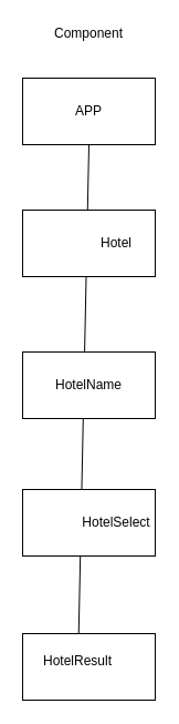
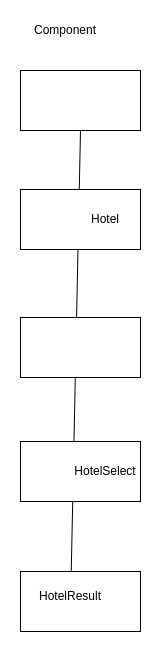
- <mxCell id="7" value="Component" style="text;html=1;strokeColor=none;fillColor=none;align=center;verticalAlign=middle;whiteSpace=wrap;rounded=0;" vertex="1" parent="1"><mxGeometry x="30" y="20" width="100" height="20" as="geometry" /></mxCell>
+ <mxCell id="7" value="Component" style="text;html=1;strokeColor=none;fillColor=none;align=center;verticalAlign=middle;whiteSpace=wrap;rounded=0;" vertex="1" parent="1"><mxGeometry x="15" y="20" width="100" height="20" as="geometry" /></mxCell>
- <mxCell id="4" value="APP" style="text;html=1;strokeColor=none;fillColor=none;align=center;verticalAlign=middle;whiteSpace=wrap;rounded=0;" vertex="1" parent="1"><mxGeometry x="60" y="90" width="40" height="20" as="geometry" /></mxCell>
- <mxCell id="9" value="HotelName" style="text;html=1;strokeColor=none;fillColor=none;align=center;verticalAlign=middle;whiteSpace=wrap;rounded=0;" vertex="1" parent="1"><mxGeometry x="60" y="337" width="40" height="20" as="geometry" /></mxCell>
